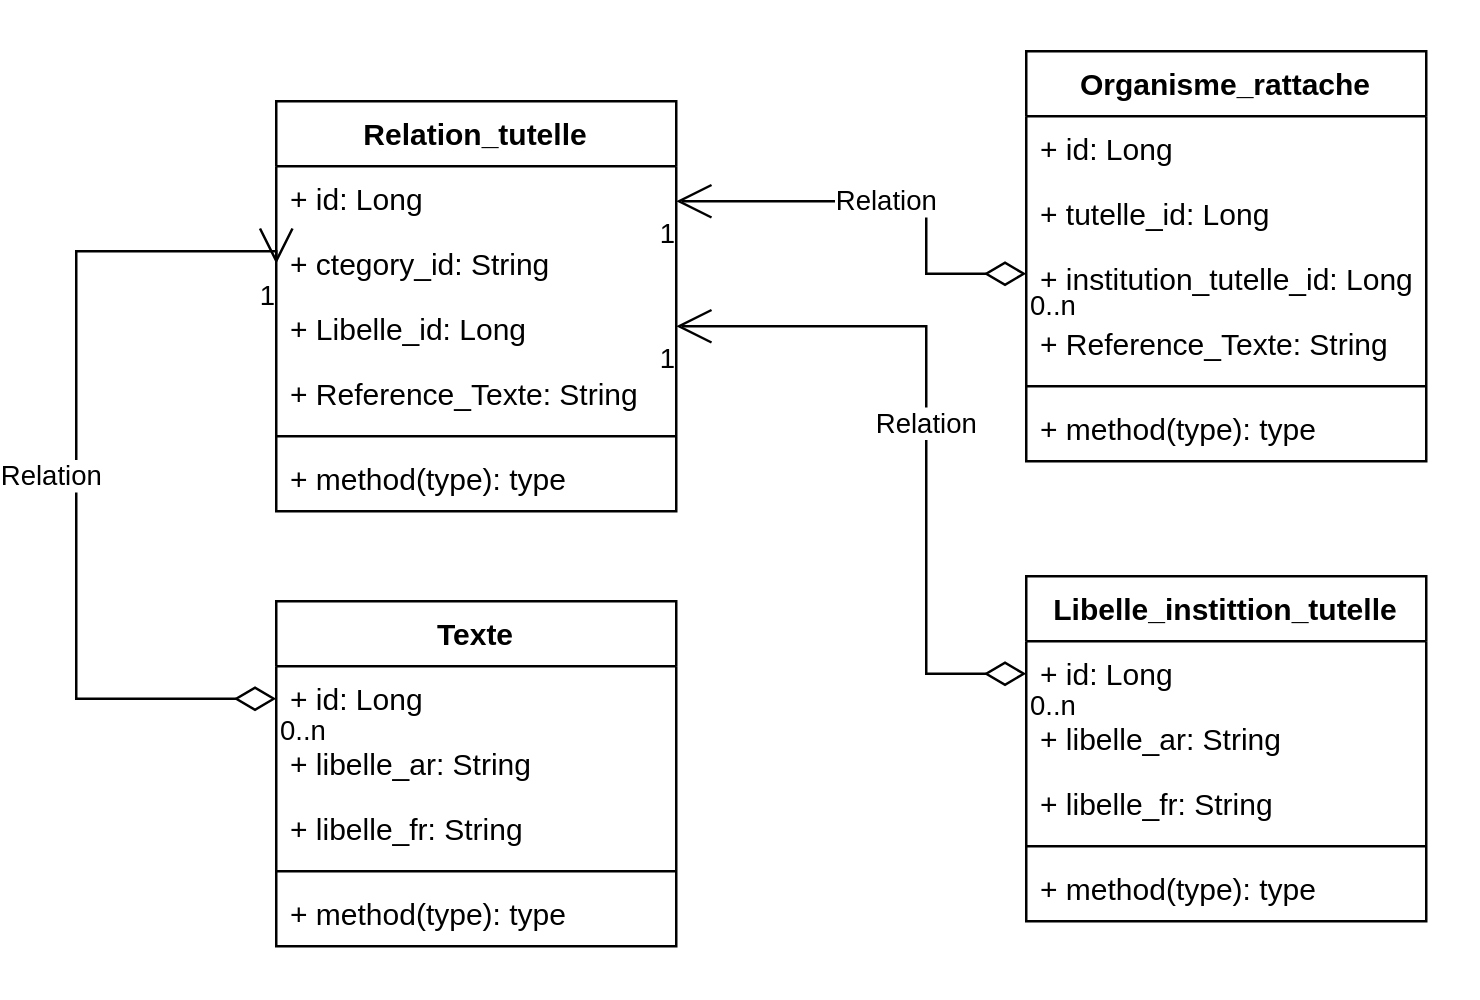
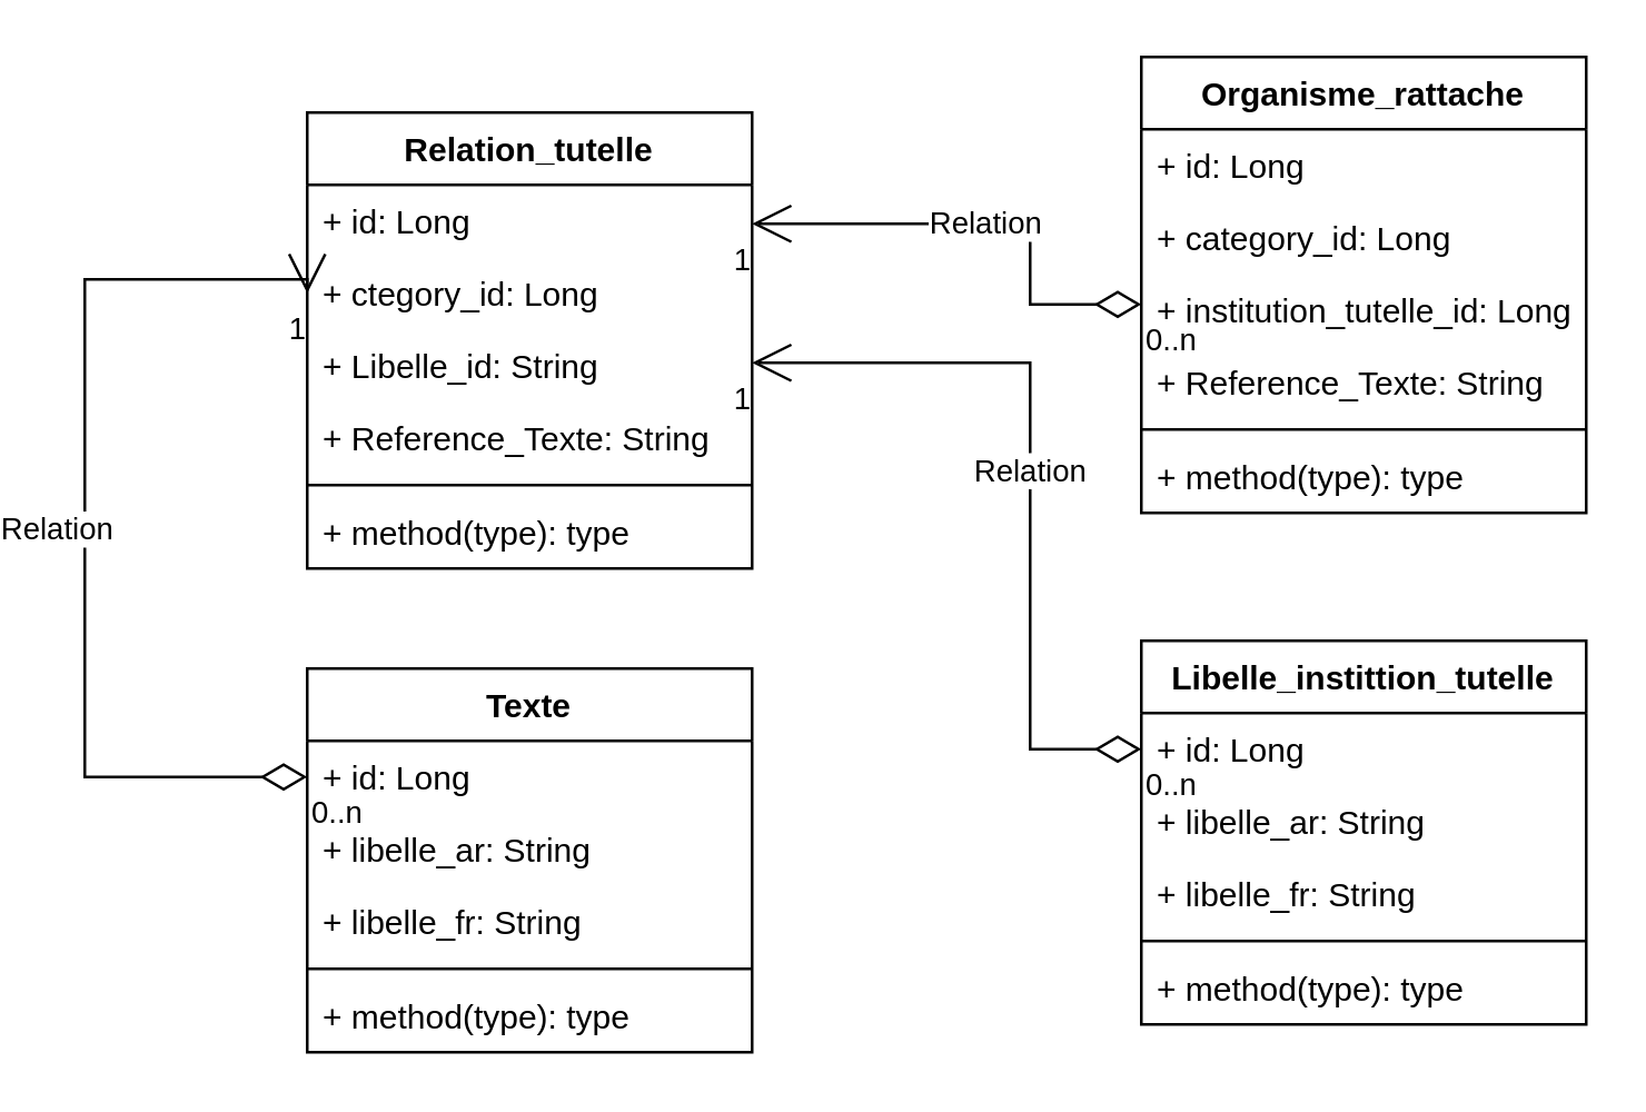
- <mxCell id="11" value="+ tutelle_id: Long" style="text;strokeColor=none;fillColor=none;align=left;verticalAlign=top;spacingLeft=4;spacingRight=4;overflow=hidden;rotatable=0;points=[[0,0.5],[1,0.5]];portConstraint=eastwest;whiteSpace=wrap;html=1;" vertex="1" parent="9"><mxGeometry y="52" width="160" height="26" as="geometry" /></mxCell>
+ <mxCell id="11" value="+ category_id: Long" style="text;strokeColor=none;fillColor=none;align=left;verticalAlign=top;spacingLeft=4;spacingRight=4;overflow=hidden;rotatable=0;points=[[0,0.5],[1,0.5]];portConstraint=eastwest;whiteSpace=wrap;html=1;" vertex="1" parent="9"><mxGeometry y="52" width="160" height="26" as="geometry" /></mxCell>
- <mxCell id="4" value="+ ctegory_id: String" style="text;strokeColor=none;fillColor=none;align=left;verticalAlign=top;spacingLeft=4;spacingRight=4;overflow=hidden;rotatable=0;points=[[0,0.5],[1,0.5]];portConstraint=eastwest;whiteSpace=wrap;html=1;" vertex="1" parent="2"><mxGeometry y="52" width="160" height="26" as="geometry" /></mxCell>
+ <mxCell id="4" value="+ ctegory_id: Long" style="text;strokeColor=none;fillColor=none;align=left;verticalAlign=top;spacingLeft=4;spacingRight=4;overflow=hidden;rotatable=0;points=[[0,0.5],[1,0.5]];portConstraint=eastwest;whiteSpace=wrap;html=1;" vertex="1" parent="2"><mxGeometry y="52" width="160" height="26" as="geometry" /></mxCell>
- <mxCell id="5" value="+ Libelle_id: Long" style="text;strokeColor=none;fillColor=none;align=left;verticalAlign=top;spacingLeft=4;spacingRight=4;overflow=hidden;rotatable=0;points=[[0,0.5],[1,0.5]];portConstraint=eastwest;whiteSpace=wrap;html=1;" vertex="1" parent="2"><mxGeometry y="78" width="160" height="26" as="geometry" /></mxCell>
+ <mxCell id="5" value="+ Libelle_id: String" style="text;strokeColor=none;fillColor=none;align=left;verticalAlign=top;spacingLeft=4;spacingRight=4;overflow=hidden;rotatable=0;points=[[0,0.5],[1,0.5]];portConstraint=eastwest;whiteSpace=wrap;html=1;" vertex="1" parent="2"><mxGeometry y="78" width="160" height="26" as="geometry" /></mxCell>
